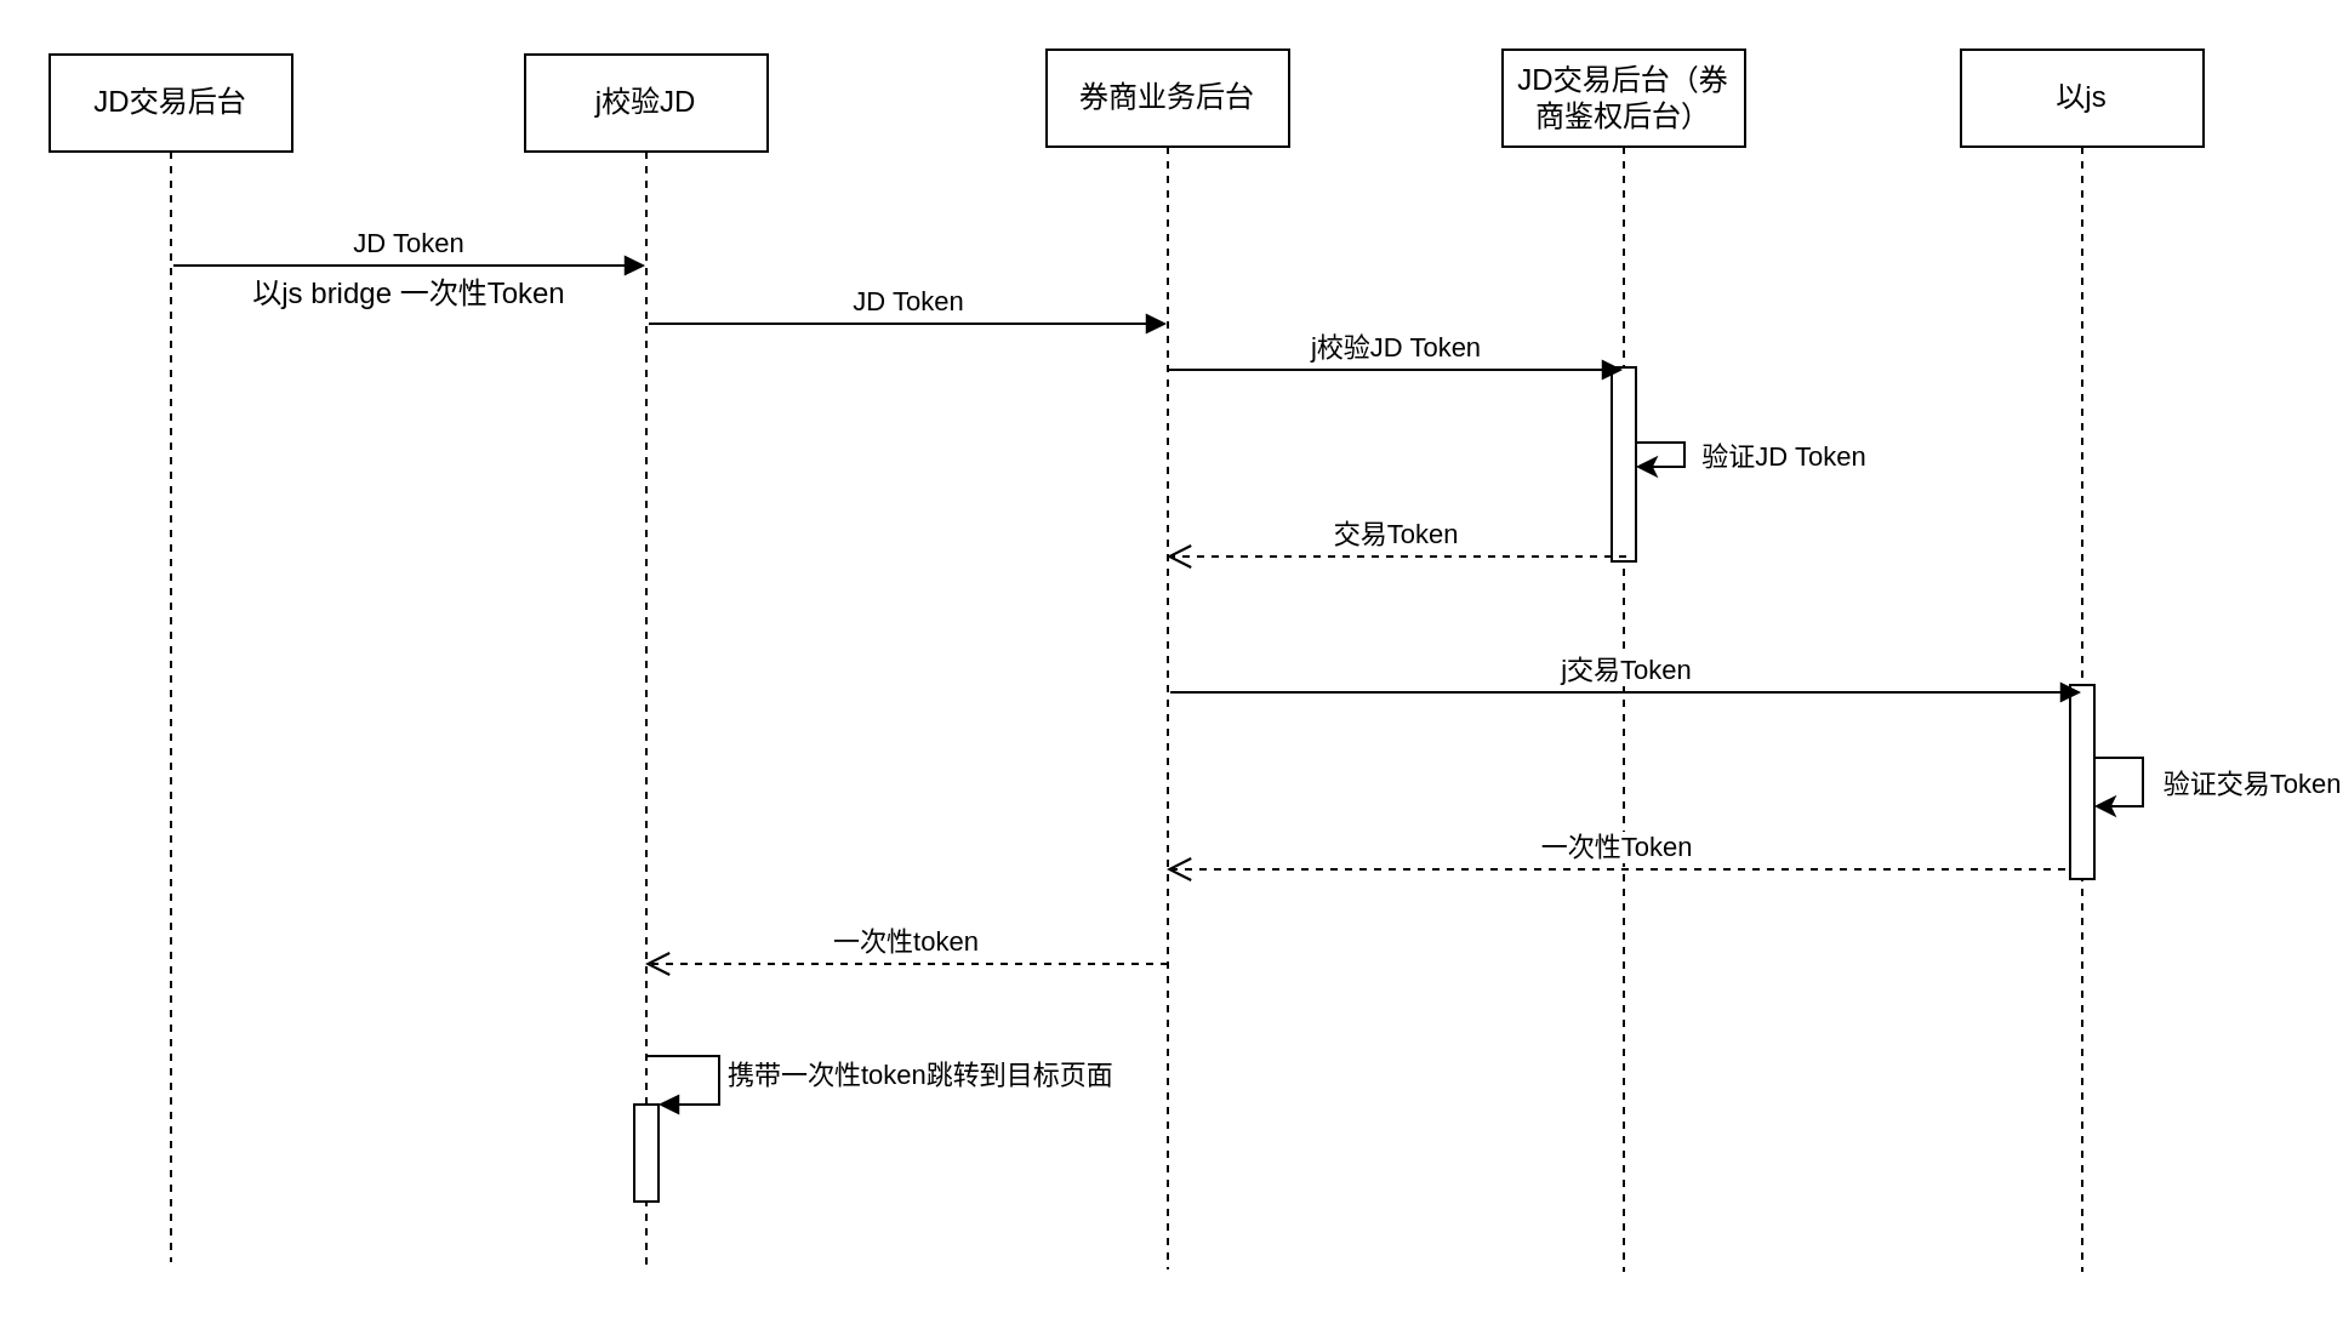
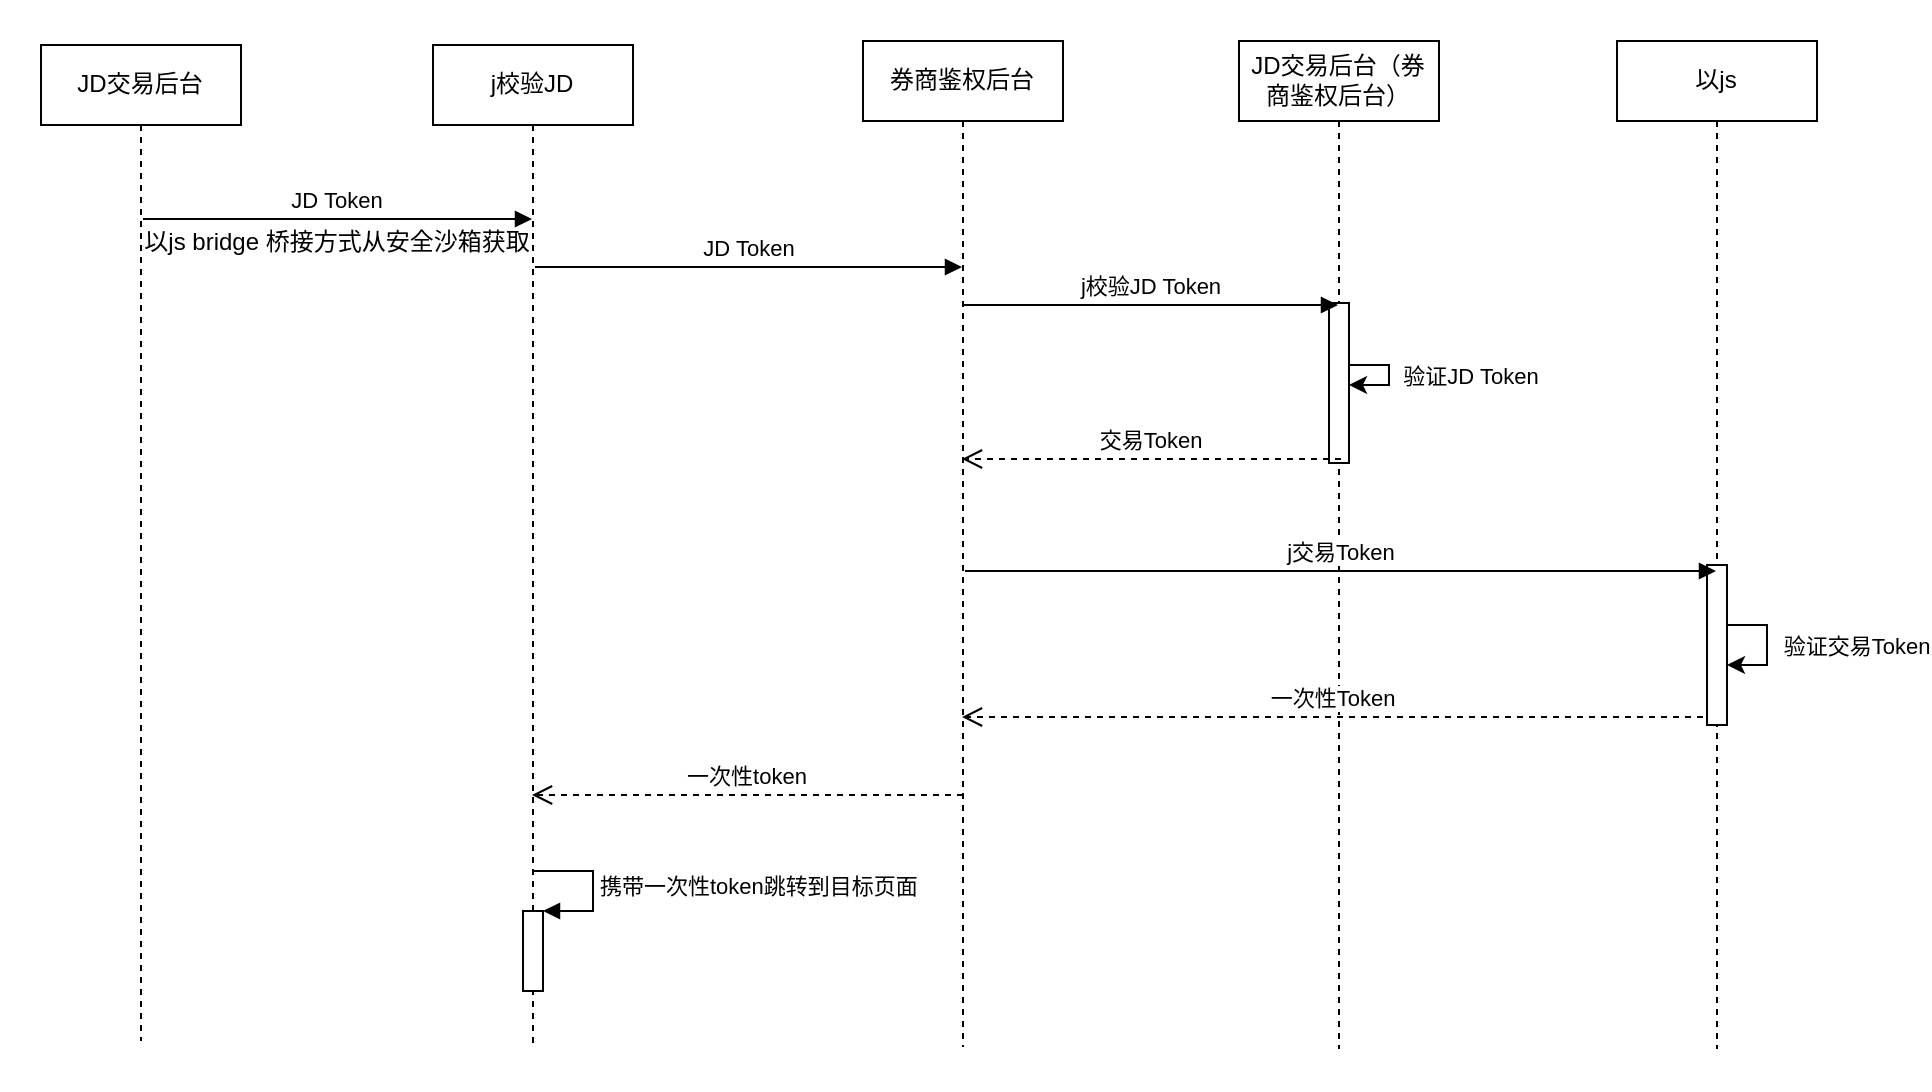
- <mxCell id="4" value="券商业务后台" style="shape=umlLifeline;perimeter=lifelinePerimeter;whiteSpace=wrap;html=1;container=1;collapsible=0;recursiveResize=0;outlineConnect=0;" vertex="1" parent="1"><mxGeometry x="431" y="20" width="100" height="503" as="geometry" /></mxCell>
+ <mxCell id="4" value="券商鉴权后台" style="shape=umlLifeline;perimeter=lifelinePerimeter;whiteSpace=wrap;html=1;container=1;collapsible=0;recursiveResize=0;outlineConnect=0;" vertex="1" parent="1"><mxGeometry x="431" y="20" width="100" height="503" as="geometry" /></mxCell>
- <mxCell id="22" value="以js bridge 一次性Token" style="text;html=1;align=center;verticalAlign=middle;resizable=0;points=[];autosize=1;strokeColor=none;" vertex="1" parent="1"><mxGeometry x="66" y="112" width="203" height="18" as="geometry" /></mxCell>
+ <mxCell id="22" value="以js bridge 桥接方式从安全沙箱获取" style="text;html=1;align=center;verticalAlign=middle;resizable=0;points=[];autosize=1;strokeColor=none;" vertex="1" parent="1"><mxGeometry x="66" y="112" width="203" height="18" as="geometry" /></mxCell>
